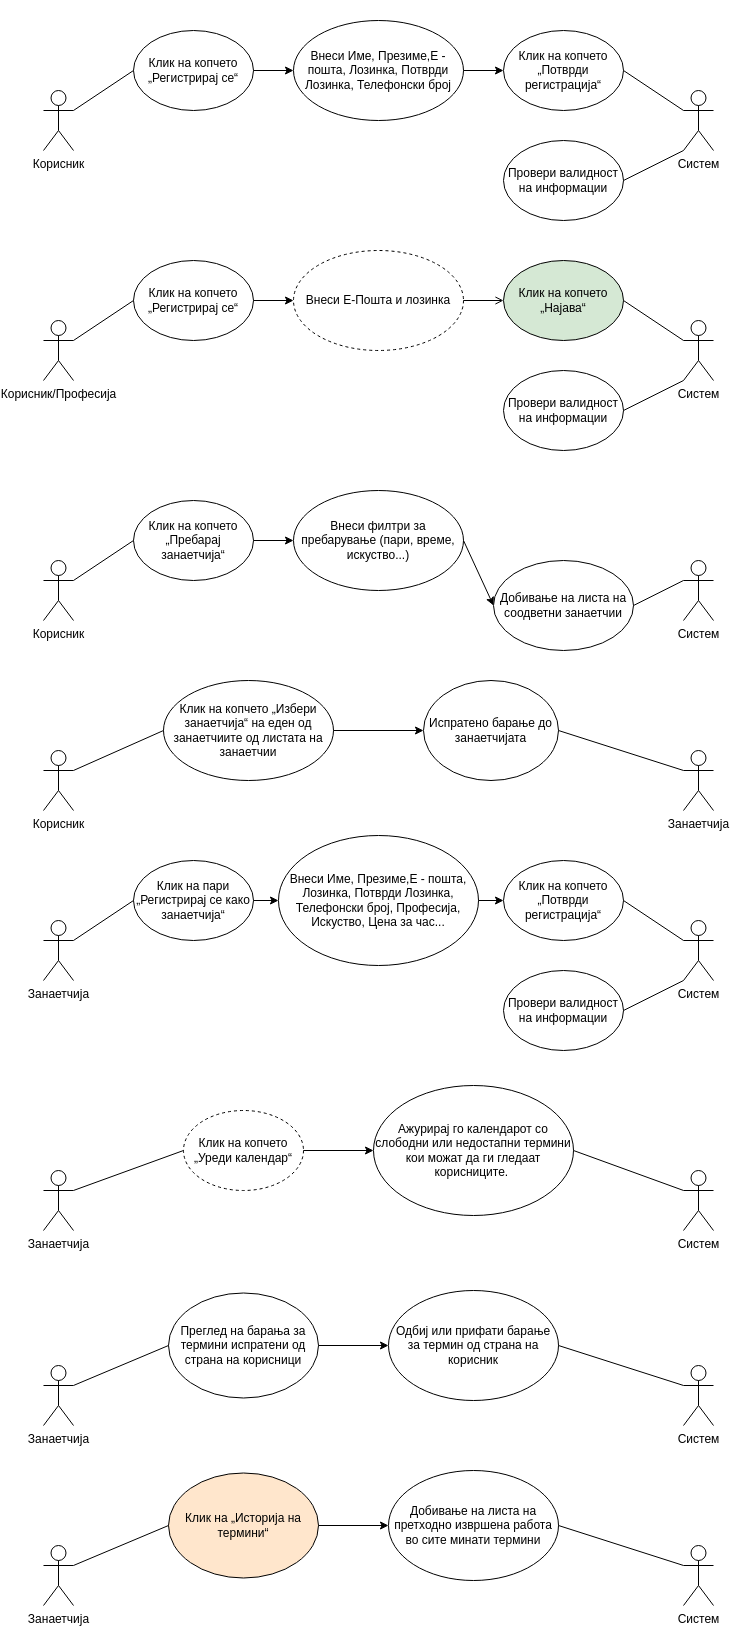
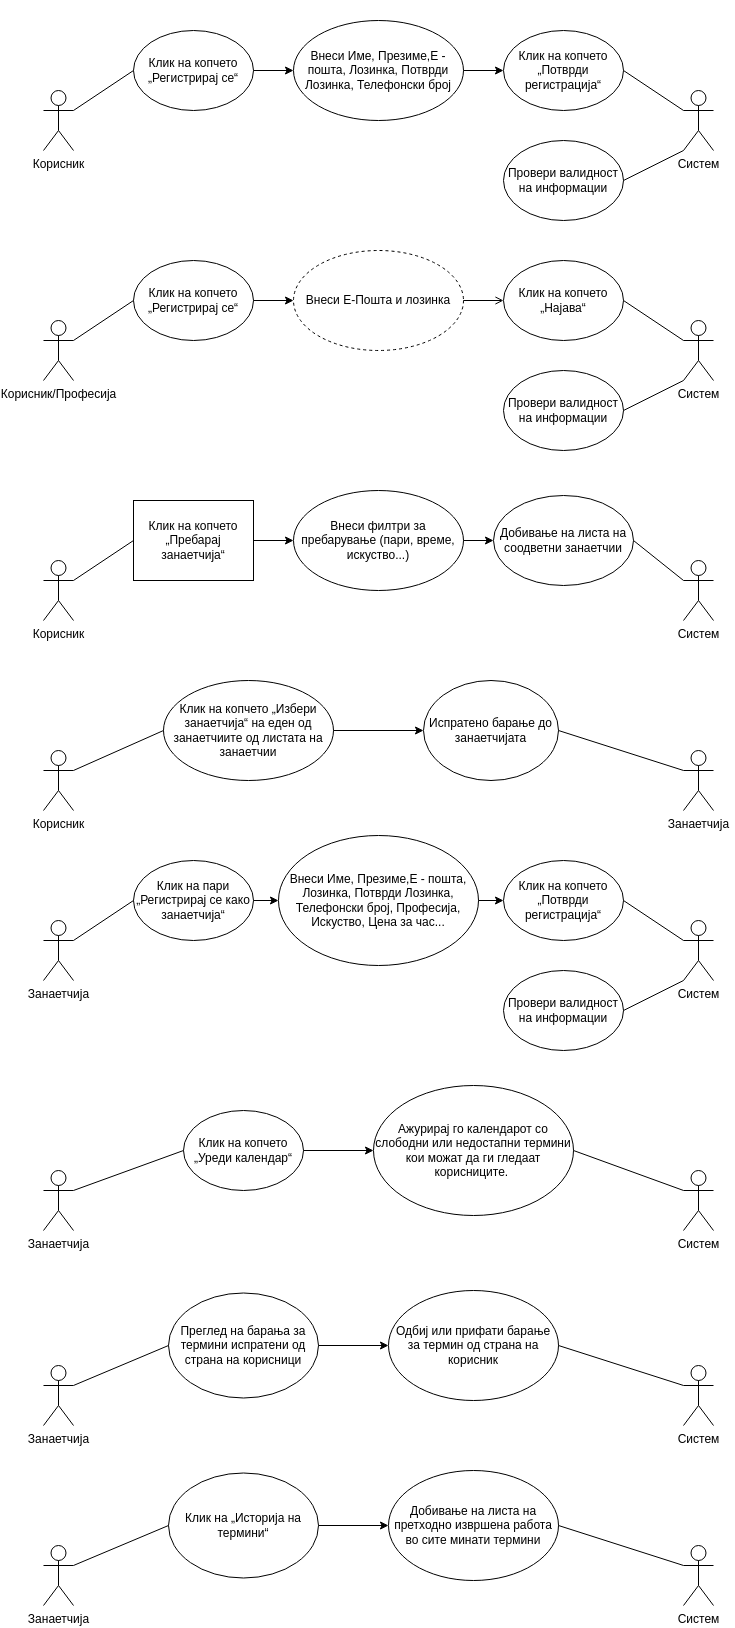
- <mxCell id="14" value="Клик на копчето „Најава“" style="ellipse;whiteSpace=wrap;html=1;fillColor=#d5e8d4;" parent="1" vertex="1"><mxGeometry x="480" y="260" width="120" height="80" as="geometry" /></mxCell>
+ <mxCell id="14" value="Клик на копчето „Најава“" style="ellipse;whiteSpace=wrap;html=1;" parent="1" vertex="1"><mxGeometry x="480" y="260" width="120" height="80" as="geometry" /></mxCell>
- <mxCell id="25" value="Клик на копчето „Пребарај занаетчија“" style="ellipse;whiteSpace=wrap;html=1;" parent="1" vertex="1"><mxGeometry x="110" y="500" width="120" height="80" as="geometry" /></mxCell>
+ <mxCell id="25" value="Клик на копчето „Пребарај занаетчија“" style="whiteSpace=wrap;html=1;rounded=0;" parent="1" vertex="1"><mxGeometry x="110" y="500" width="120" height="80" as="geometry" /></mxCell>
- <mxCell id="27" value="Добивање на листа на соодветни занаетчии" style="ellipse;whiteSpace=wrap;html=1;" parent="1" vertex="1"><mxGeometry x="470" y="560" width="140" height="90" as="geometry" /></mxCell>
+ <mxCell id="27" value="Добивање на листа на соодветни занаетчии" style="ellipse;whiteSpace=wrap;html=1;" parent="1" vertex="1"><mxGeometry x="470" y="495" width="140" height="90" as="geometry" /></mxCell>
- <mxCell id="52" value="Клик на копчето „Уреди календар“" style="ellipse;whiteSpace=wrap;html=1;dashed=1;" parent="1" vertex="1"><mxGeometry x="160" y="1110" width="120" height="80" as="geometry" /></mxCell>
+ <mxCell id="52" value="Клик на копчето „Уреди календар“" style="ellipse;whiteSpace=wrap;html=1;" parent="1" vertex="1"><mxGeometry x="160" y="1110" width="120" height="80" as="geometry" /></mxCell>
- <mxCell id="66" value="Клик на „Историја на термини“" style="ellipse;whiteSpace=wrap;html=1;fillColor=#ffe6cc;" parent="1" vertex="1"><mxGeometry x="145" y="1472.5" width="150" height="105" as="geometry" /></mxCell>
+ <mxCell id="66" value="Клик на „Историја на термини“" style="ellipse;whiteSpace=wrap;html=1;" parent="1" vertex="1"><mxGeometry x="145" y="1472.5" width="150" height="105" as="geometry" /></mxCell>
